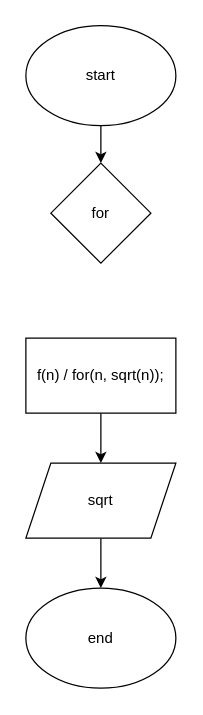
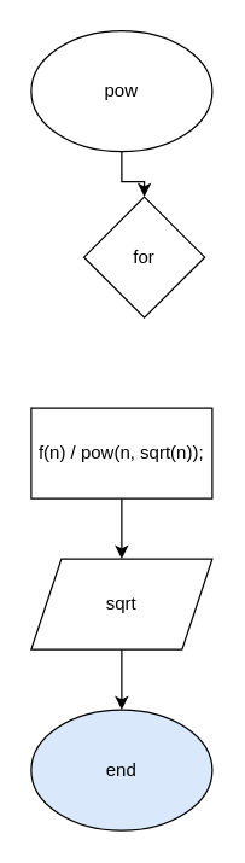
- <mxCell id="3" value="start" style="ellipse;whiteSpace=wrap;html=1;" vertex="1" parent="1"><mxGeometry x="20" y="20" width="120" height="80" as="geometry" /></mxCell>
+ <mxCell id="3" value="pow" style="ellipse;whiteSpace=wrap;html=1;" vertex="1" parent="1"><mxGeometry x="20" y="20" width="120" height="80" as="geometry" /></mxCell>
- <mxCell id="8" value="for" style="rhombus;whiteSpace=wrap;html=1;" vertex="1" parent="1"><mxGeometry x="40" y="130" width="80" height="80" as="geometry" /></mxCell>
+ <mxCell id="8" value="for" style="rhombus;whiteSpace=wrap;html=1;" vertex="1" parent="1"><mxGeometry x="55" y="130" width="80" height="80" as="geometry" /></mxCell>
- <mxCell id="5" value="f(n) / for(n, sqrt(n));" style="rounded=0;whiteSpace=wrap;html=1;" vertex="1" parent="1"><mxGeometry x="20" y="270" width="120" height="60" as="geometry" /></mxCell>
+ <mxCell id="5" value="f(n) / pow(n, sqrt(n));" style="rounded=0;whiteSpace=wrap;html=1;" vertex="1" parent="1"><mxGeometry x="20" y="270" width="120" height="60" as="geometry" /></mxCell>
- <mxCell id="9" value="end" style="ellipse;whiteSpace=wrap;html=1;" vertex="1" parent="1"><mxGeometry x="20" y="470" width="120" height="80" as="geometry" /></mxCell>
+ <mxCell id="9" value="end" style="ellipse;whiteSpace=wrap;html=1;fillColor=#dae8fc;" vertex="1" parent="1"><mxGeometry x="20" y="470" width="120" height="80" as="geometry" /></mxCell>
